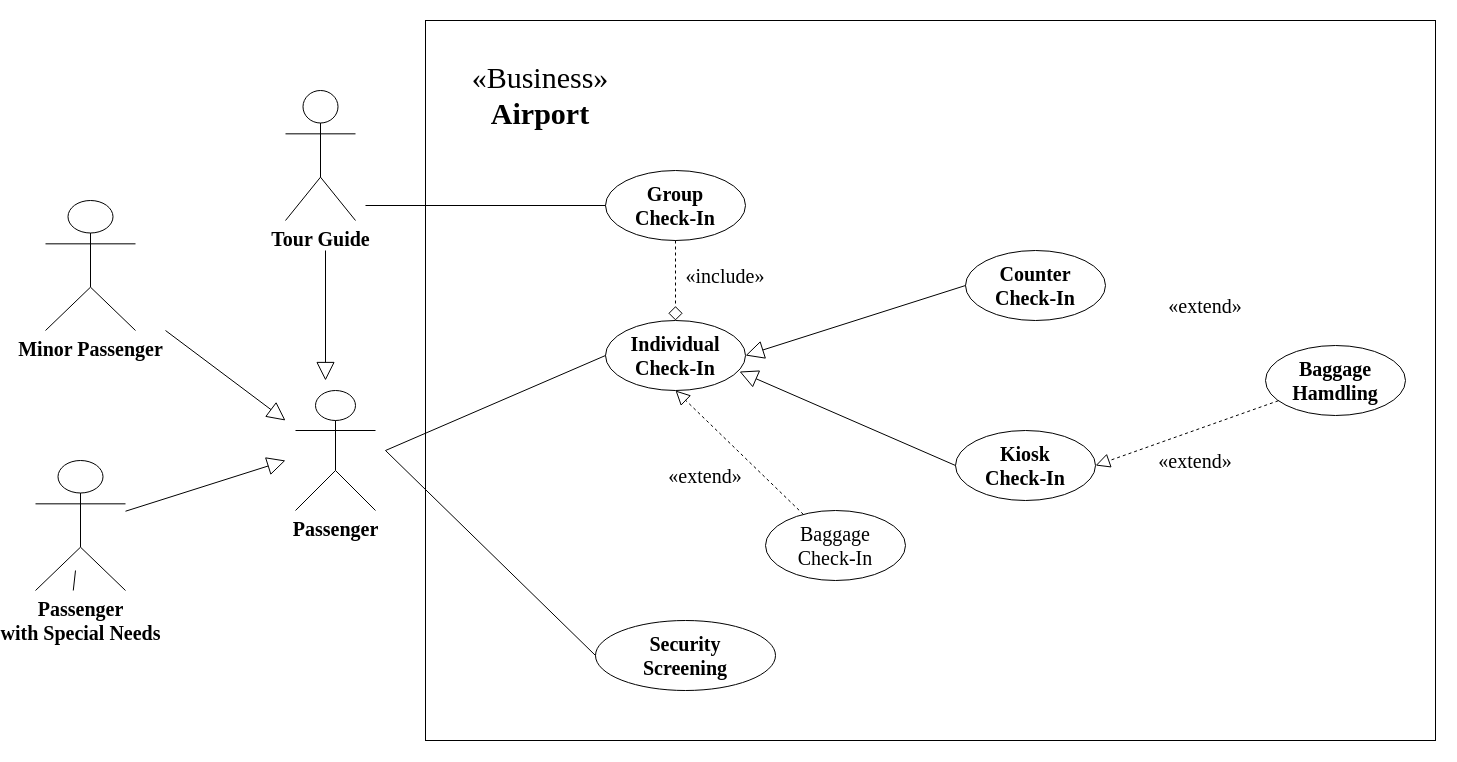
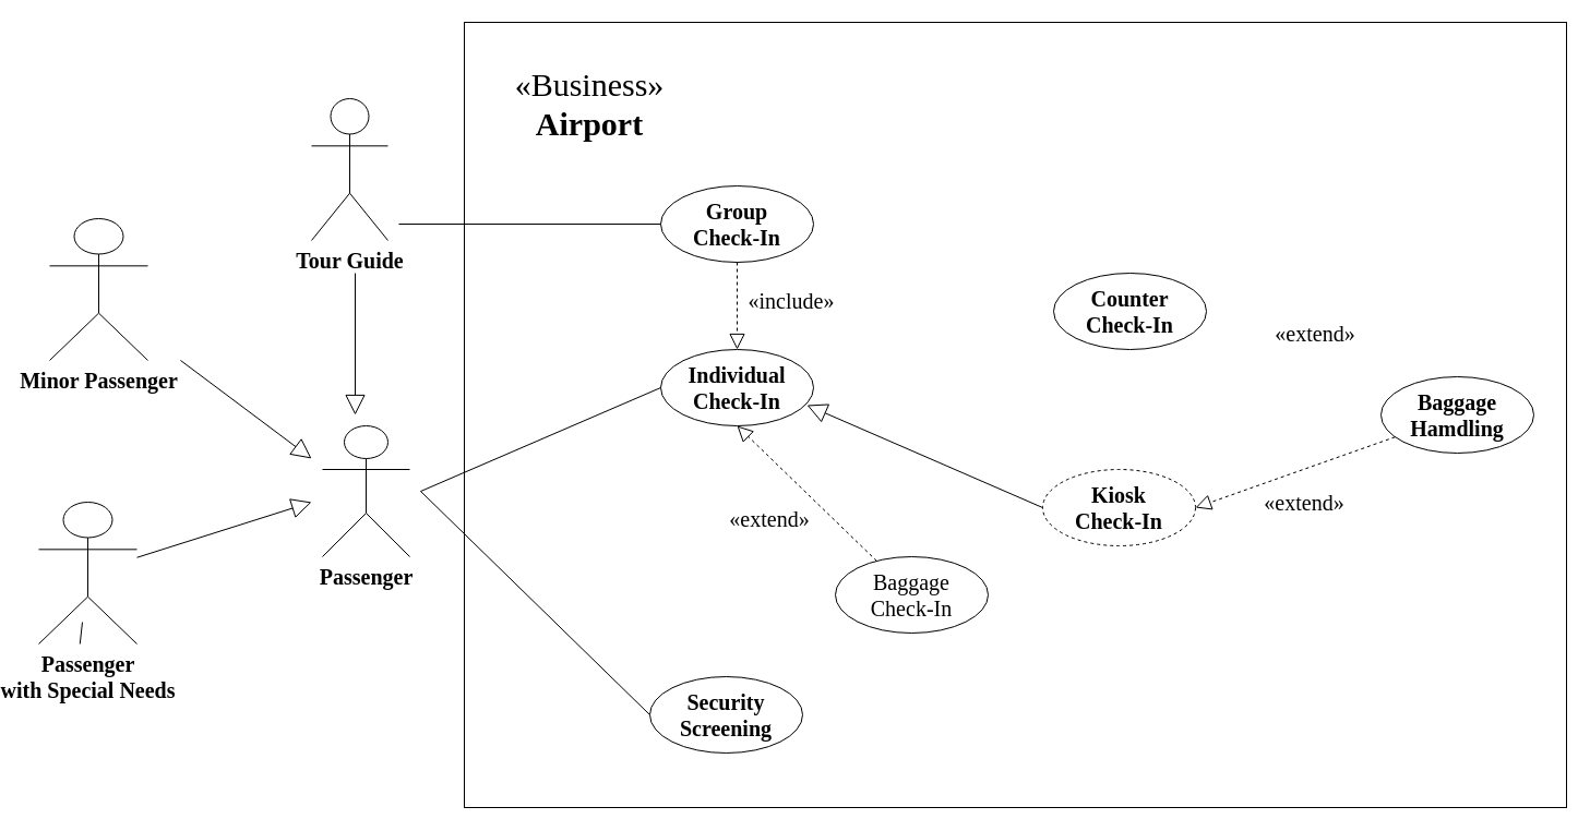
- <mxCell id="19" value="" style="endArrow=diamond;dashed=1;endFill=0;endSize=12;html=1;rounded=0;fontFamily=Times New Roman;fontSize=20;entryX=0.5;entryY=0;entryDx=0;entryDy=0;exitX=0.5;exitY=1;exitDx=0;exitDy=0;" edge="1" parent="1" source="9" target="10"><mxGeometry width="160" relative="1" as="geometry"><mxPoint x="797.895" y="523.898" as="sourcePoint" /><mxPoint x="670" y="400" as="targetPoint" /></mxGeometry></mxCell>
+ <mxCell id="19" value="" style="endArrow=block;dashed=1;endFill=0;endSize=12;html=1;rounded=0;fontFamily=Times New Roman;fontSize=20;entryX=0.5;entryY=0;entryDx=0;entryDy=0;exitX=0.5;exitY=1;exitDx=0;exitDy=0;" edge="1" parent="1" source="9" target="10"><mxGeometry width="160" relative="1" as="geometry"><mxPoint x="797.895" y="523.898" as="sourcePoint" /><mxPoint x="670" y="400" as="targetPoint" /></mxGeometry></mxCell>
- <mxCell id="16" value="" style="endArrow=block;endSize=16;endFill=0;html=1;rounded=0;fontFamily=Times New Roman;fontSize=20;exitX=0;exitY=0.5;exitDx=0;exitDy=0;entryX=1;entryY=0.5;entryDx=0;entryDy=0;" edge="1" parent="1" source="13" target="10"><mxGeometry width="160" relative="1" as="geometry"><mxPoint x="120" y="310" as="sourcePoint" /><mxPoint x="290" y="440" as="targetPoint" /></mxGeometry></mxCell>
- <mxCell id="14" value="&lt;b&gt;Kiosk&lt;br&gt;&lt;/b&gt;&lt;div&gt;&lt;b&gt;Check-In&lt;br&gt;&lt;/b&gt;&lt;/div&gt;" style="ellipse;whiteSpace=wrap;html=1;fontFamily=Times New Roman;fontSize=20;" vertex="1" parent="1"><mxGeometry x="940" y="430" width="140" height="70" as="geometry" /></mxCell>
+ <mxCell id="14" value="&lt;b&gt;Kiosk&lt;br&gt;&lt;/b&gt;&lt;div&gt;&lt;b&gt;Check-In&lt;br&gt;&lt;/b&gt;&lt;/div&gt;" style="ellipse;whiteSpace=wrap;html=1;fontFamily=Times New Roman;fontSize=20;dashed=1;" vertex="1" parent="1"><mxGeometry x="940" y="430" width="140" height="70" as="geometry" /></mxCell>
- <mxCell id="11" value="&lt;b&gt;Security&lt;br&gt;&lt;/b&gt;&lt;div&gt;&lt;b&gt;Screening&lt;br&gt;&lt;/b&gt;&lt;/div&gt;" style="ellipse;whiteSpace=wrap;html=1;fontFamily=Times New Roman;fontSize=20;" vertex="1" parent="1"><mxGeometry x="580" y="620" width="180" height="70" as="geometry" /></mxCell>
+ <mxCell id="11" value="&lt;b&gt;Security&lt;br&gt;&lt;/b&gt;&lt;div&gt;&lt;b&gt;Screening&lt;br&gt;&lt;/b&gt;&lt;/div&gt;" style="ellipse;whiteSpace=wrap;html=1;fontFamily=Times New Roman;fontSize=20;" vertex="1" parent="1"><mxGeometry x="580" y="620" width="140" height="70" as="geometry" /></mxCell>
